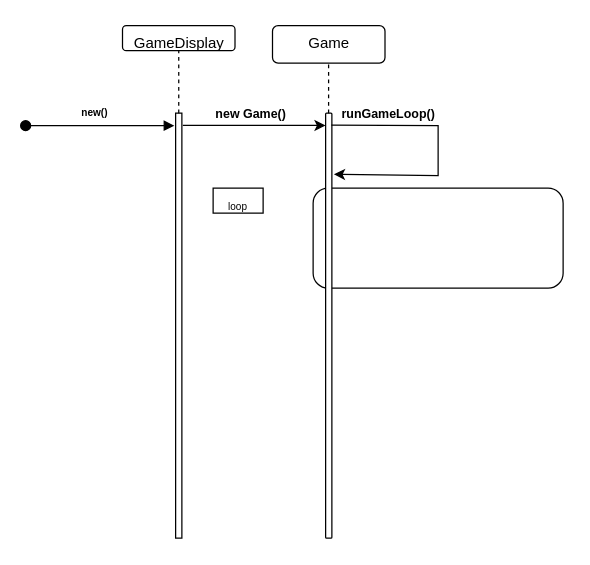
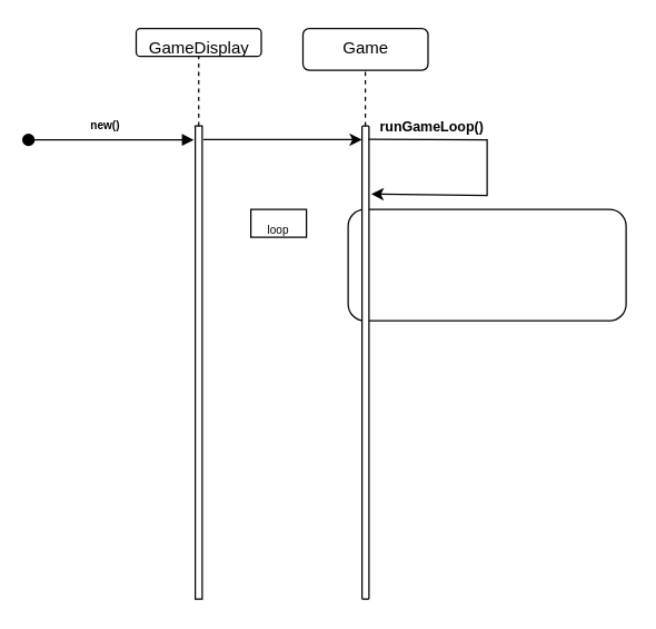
- <mxCell id="10" value="&lt;h5&gt;new Game()&lt;/h5&gt;" style="text;html=1;align=center;verticalAlign=middle;resizable=0;points=[];autosize=1;strokeColor=none;fillColor=none;fontFamily=Helvetica;fontSize=12;fontColor=default;" vertex="1" parent="1"><mxGeometry x="160" y="60" width="80" height="60" as="geometry" /></mxCell>
- <mxCell id="15" value="&lt;font style=&quot;font-size: 8px;&quot;&gt;loop&lt;/font&gt;" style="whiteSpace=wrap;html=1;strokeColor=default;align=center;verticalAlign=top;fontFamily=Helvetica;fontSize=12;fontColor=default;fillColor=default;" vertex="1" parent="1"><mxGeometry x="170" y="150" width="40" height="20" as="geometry" /></mxCell>
+ <mxCell id="15" value="&lt;font style=&quot;font-size: 8px;&quot;&gt;loop&lt;/font&gt;" style="whiteSpace=wrap;html=1;strokeColor=default;align=center;verticalAlign=top;fontFamily=Helvetica;fontSize=12;fontColor=default;fillColor=default;" vertex="1" parent="1"><mxGeometry x="180" y="150" width="40" height="20" as="geometry" /></mxCell>
